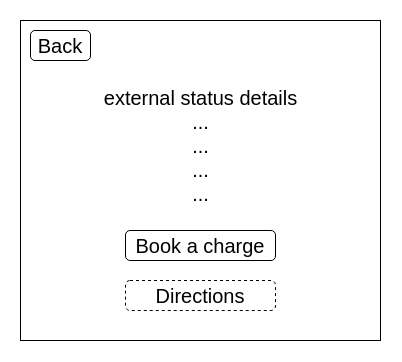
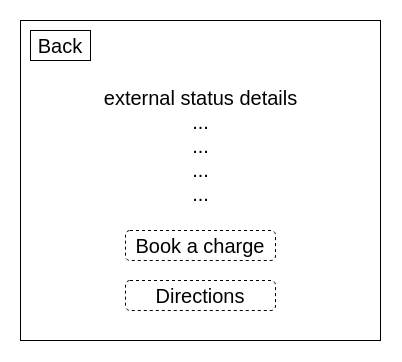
- <mxCell id="4" value="Back" style="rounded=1;whiteSpace=wrap;html=1;fontSize=20;fontColor=#000000;strokeColor=#000000;fillColor=#FFFFFF;" parent="1" vertex="1"><mxGeometry x="30" y="30" width="60" height="30" as="geometry" /></mxCell>
+ <mxCell id="4" value="Back" style="whiteSpace=wrap;html=1;fontSize=20;fontColor=#000000;strokeColor=#000000;fillColor=#FFFFFF;rounded=0;" parent="1" vertex="1"><mxGeometry x="30" y="30" width="60" height="30" as="geometry" /></mxCell>
- <mxCell id="5" value="Book a charge" style="rounded=1;whiteSpace=wrap;html=1;fontSize=20;fontColor=#000000;strokeColor=#000000;fillColor=#FFFFFF;" parent="1" vertex="1"><mxGeometry x="125" y="230" width="150" height="30" as="geometry" /></mxCell>
+ <mxCell id="5" value="Book a charge" style="rounded=1;whiteSpace=wrap;html=1;fontSize=20;fontColor=#000000;strokeColor=#000000;fillColor=#FFFFFF;dashed=1;" parent="1" vertex="1"><mxGeometry x="125" y="230" width="150" height="30" as="geometry" /></mxCell>
